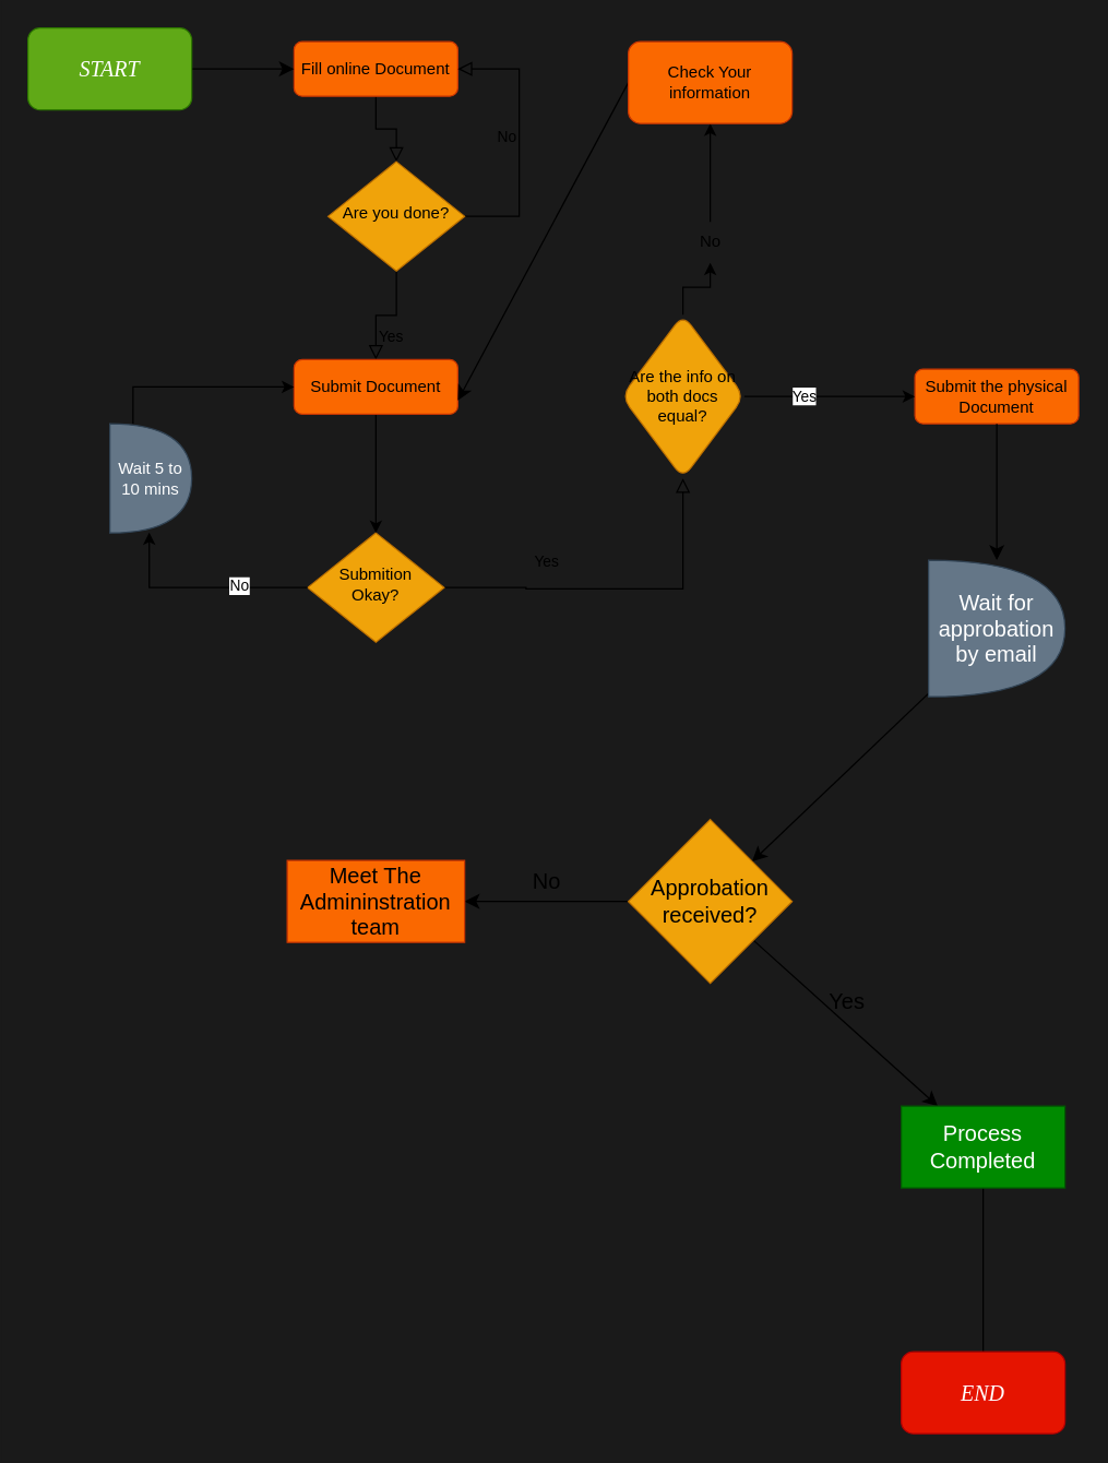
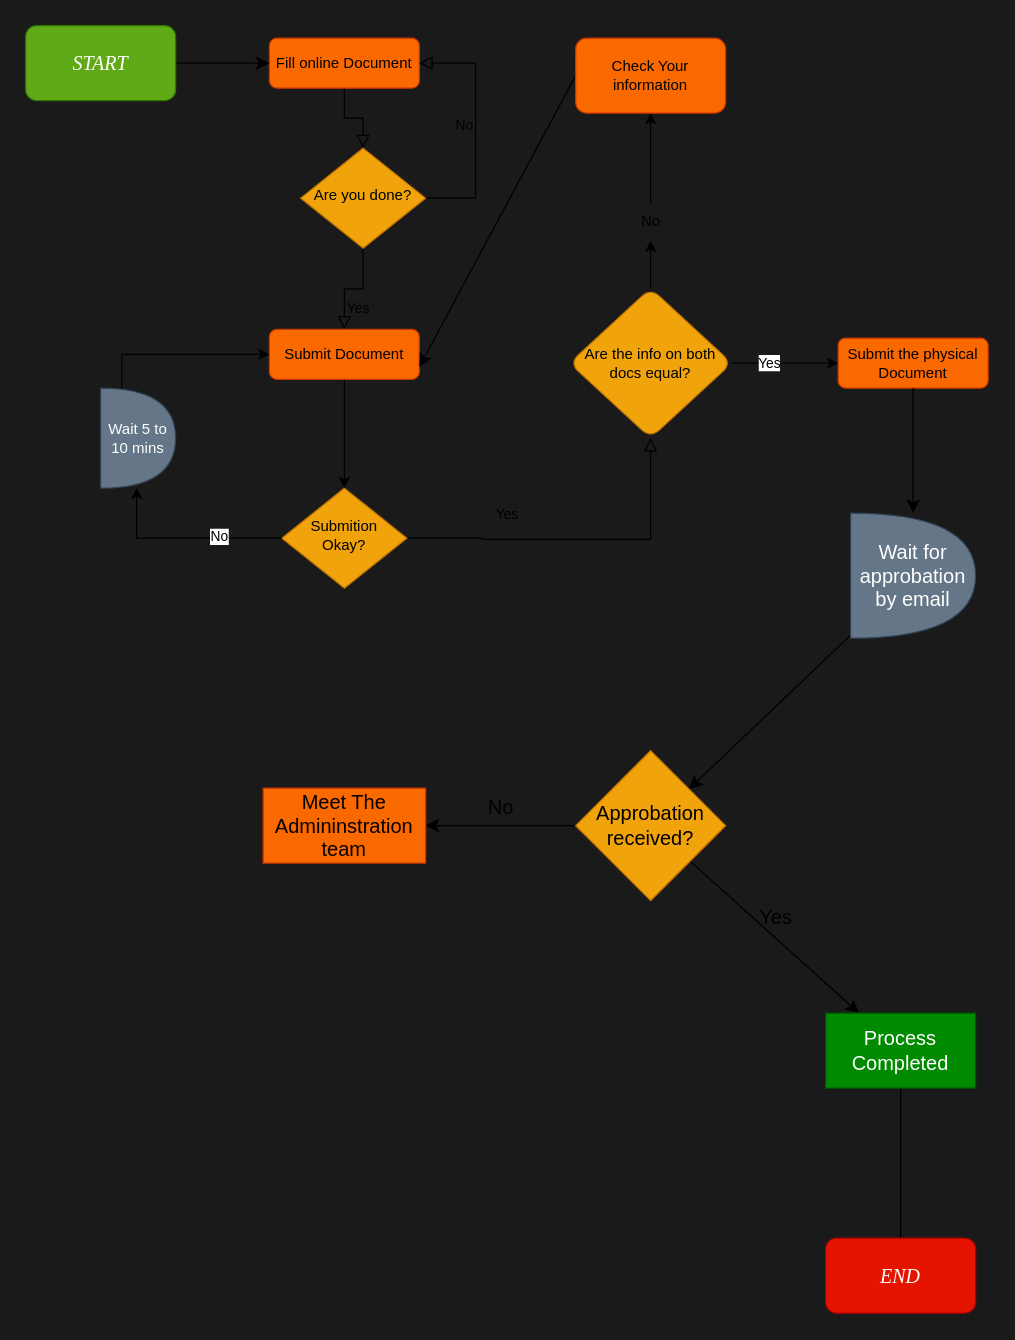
- <mxCell id="19" value="Are the info on both docs equal?" style="rhombus;whiteSpace=wrap;html=1;rounded=1;glass=0;strokeWidth=1;shadow=0;fillColor=#f0a30a;fontColor=#000000;strokeColor=#BD7000;" parent="1" vertex="1"><mxGeometry x="455" y="230" width="90" height="120" as="geometry" /></mxCell>
+ <mxCell id="19" value="Are the info on both docs equal?" style="rhombus;whiteSpace=wrap;html=1;rounded=1;glass=0;strokeWidth=1;shadow=0;fillColor=#f0a30a;fontColor=#000000;strokeColor=#BD7000;" parent="1" vertex="1"><mxGeometry x="455" y="230" width="130" height="120" as="geometry" /></mxCell>
